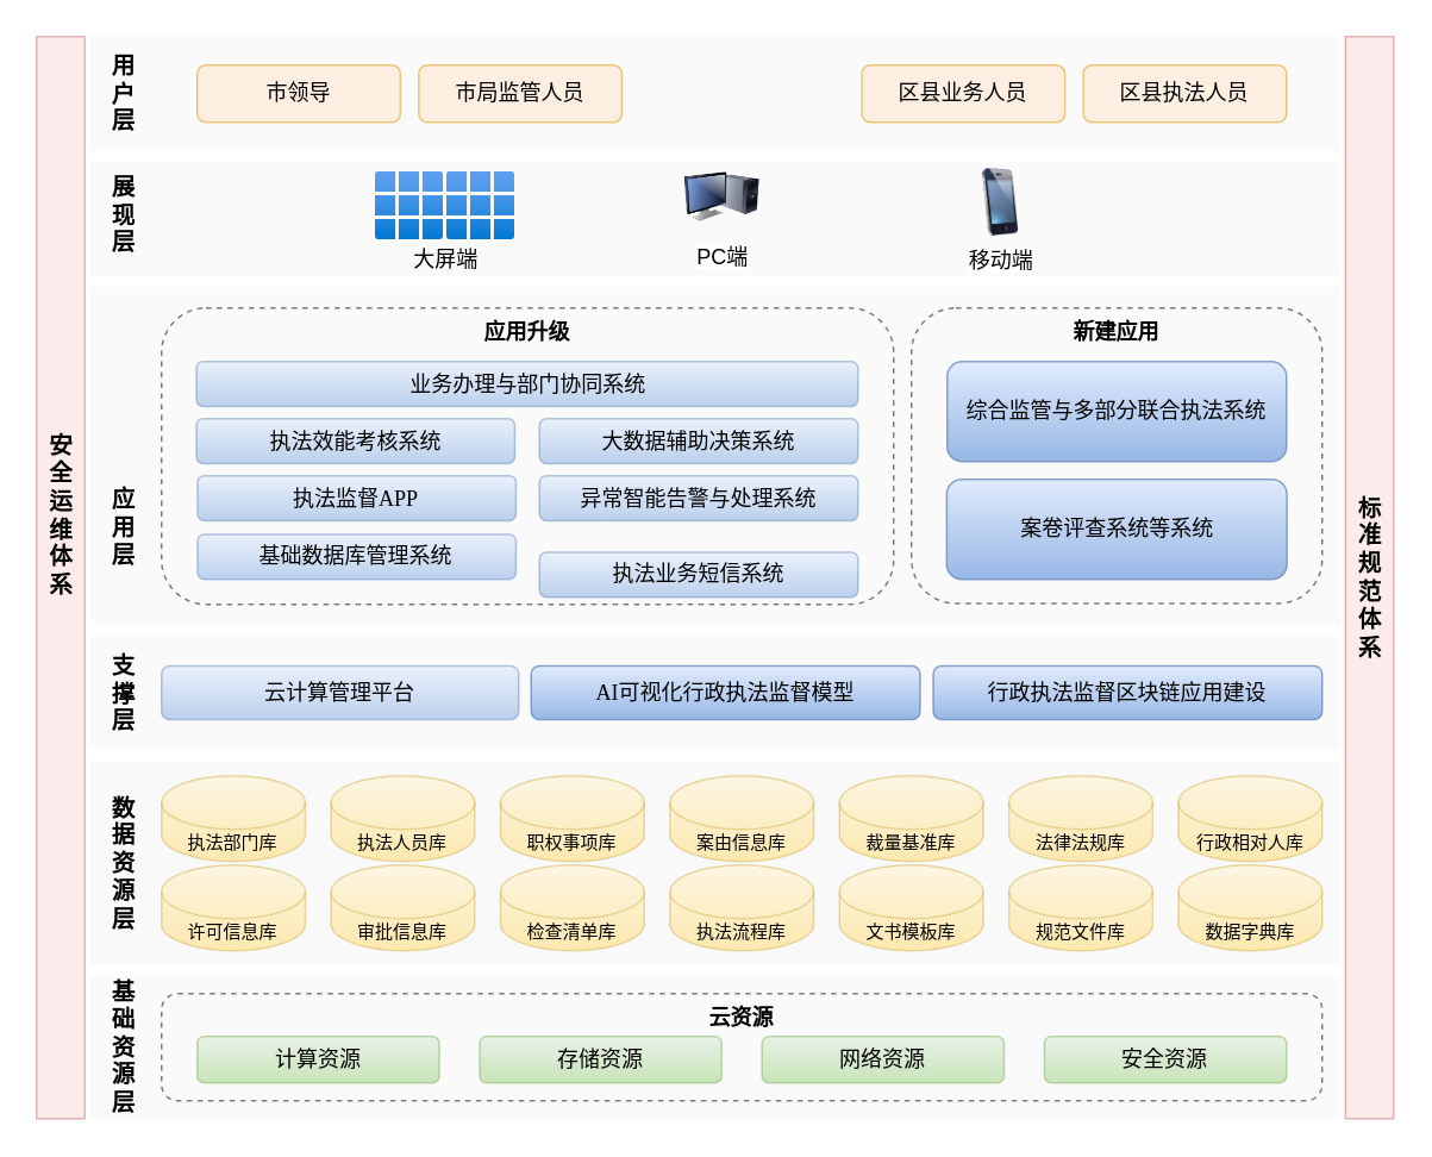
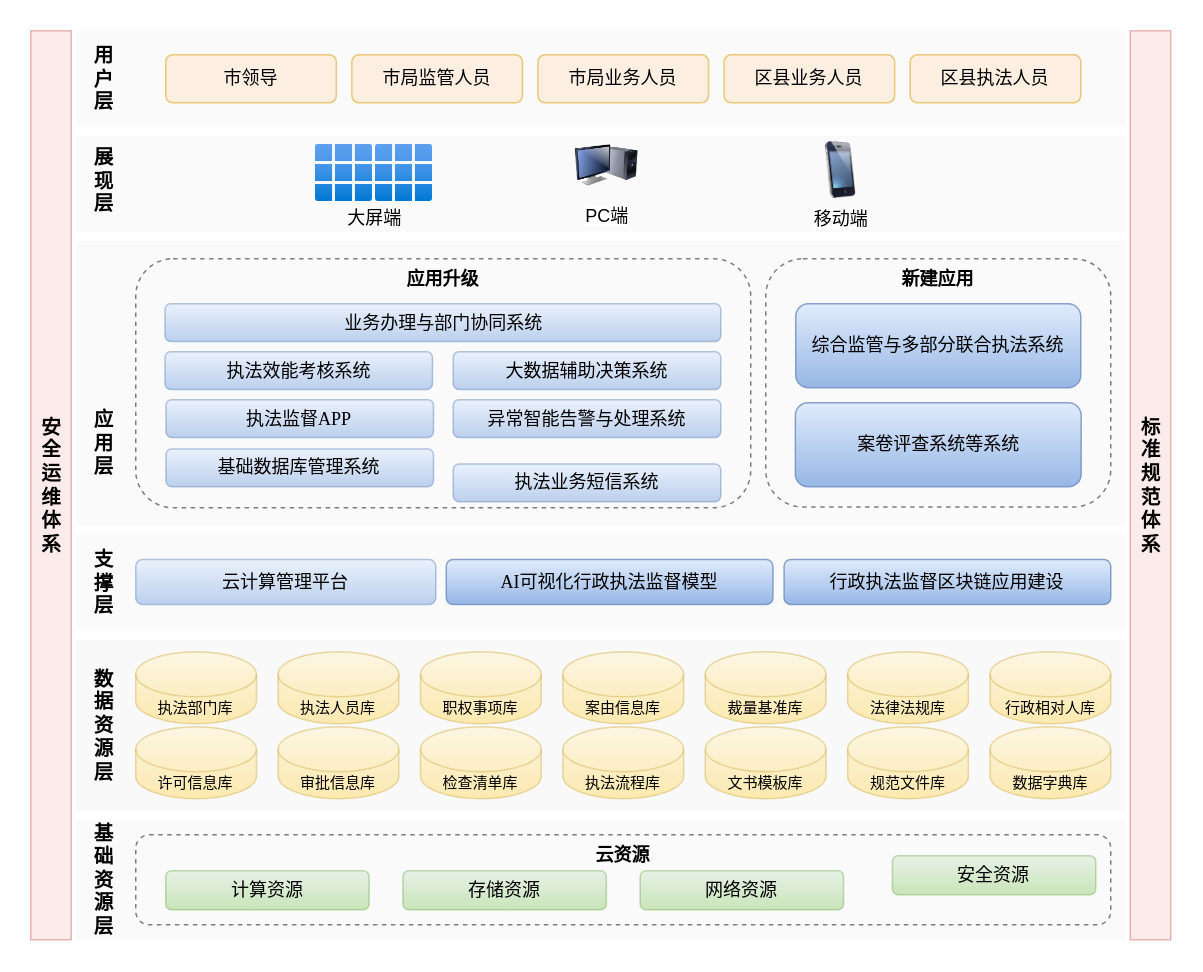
+ <mxCell id="25" value="市局业务人员" style="rounded=1;whiteSpace=wrap;html=1;fillColor=#ffe6cc;strokeColor=#d79b00;opacity=50;glass=0;" parent="1" vertex="1"><mxGeometry x="358.136" y="36" width="113.729" height="32" as="geometry" /></mxCell>
- <mxCell id="60" value="安全运维体系" style="text;html=1;strokeColor=none;fillColor=none;align=center;verticalAlign=middle;whiteSpace=wrap;rounded=0;fontSize=13;fontStyle=1" parent="58" vertex="1"><mxGeometry x="4.5" y="218.5" width="18" height="99" as="geometry" /></mxCell>
+ <mxCell id="60" value="安全运维体系" style="text;html=1;strokeColor=none;fillColor=none;align=center;verticalAlign=middle;whiteSpace=wrap;rounded=0;fontSize=13;fontStyle=1" parent="58" vertex="1"><mxGeometry x="4.5" y="253.5" width="18" height="99" as="geometry" /></mxCell>
- <mxCell id="54" value="安全资源" style="rounded=1;whiteSpace=wrap;html=1;fillColor=#d5e8d4;strokeColor=#82b366;opacity=50;gradientColor=#97d077;" parent="1" vertex="1"><mxGeometry x="584.444" y="580" width="135.556" height="26" as="geometry" /></mxCell>
+ <mxCell id="54" value="安全资源" style="rounded=1;whiteSpace=wrap;html=1;fillColor=#d5e8d4;strokeColor=#82b366;opacity=50;gradientColor=#97d077;" parent="1" vertex="1"><mxGeometry x="594.444" y="570" width="135.556" height="26" as="geometry" /></mxCell>
